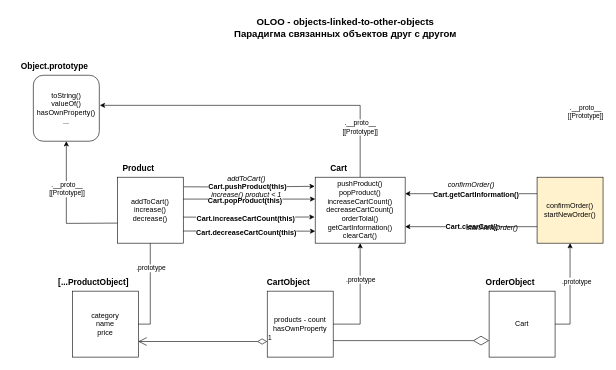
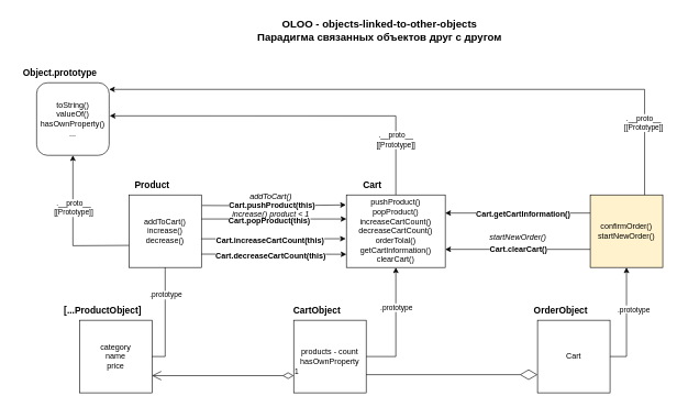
+ <mxCell id="42" style="edgeStyle=orthogonalEdgeStyle;rounded=0;orthogonalLoop=1;jettySize=auto;html=1;exitX=0.75;exitY=0;exitDx=0;exitDy=0;entryX=1;entryY=0.091;entryDx=0;entryDy=0;entryPerimeter=0;" edge="1" parent="1" source="38" target="10"><mxGeometry relative="1" as="geometry" /></mxCell>
- <mxCell id="41" value="&lt;i&gt;confirmOrder()&lt;/i&gt;" style="text;html=1;align=center;verticalAlign=middle;resizable=0;points=[];autosize=1;strokeColor=none;fillColor=none;" vertex="1" parent="1"><mxGeometry x="735" y="293" width="100" height="30" as="geometry" /></mxCell>
- <mxCell id="46" value="&lt;i&gt;startNewOrder()&lt;/i&gt;" style="text;html=1;align=center;verticalAlign=middle;resizable=0;points=[];autosize=1;strokeColor=none;fillColor=none;" vertex="1" parent="1"><mxGeometry x="765" y="365" width="110" height="30" as="geometry" /></mxCell>
+ <mxCell id="46" value="&lt;i&gt;startNewOrder()&lt;/i&gt;" style="text;html=1;align=center;verticalAlign=middle;resizable=0;points=[];autosize=1;strokeColor=none;fillColor=none;" vertex="1" parent="1"><mxGeometry x="730" y="345" width="110" height="30" as="geometry" /></mxCell>
